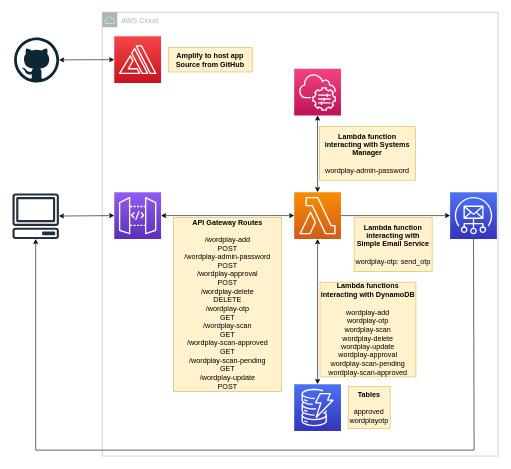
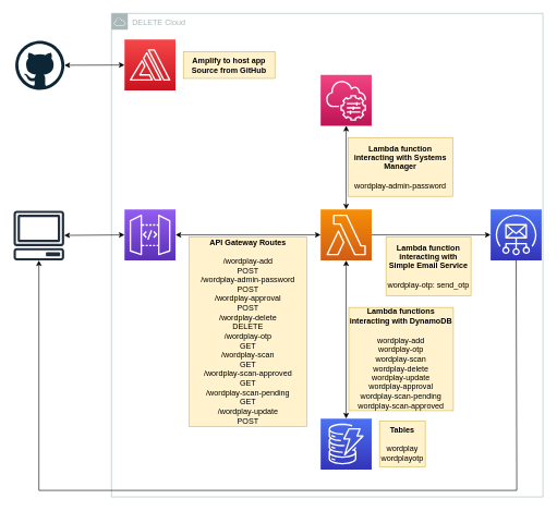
- <mxCell id="2" value="AWS Cloud" style="sketch=0;outlineConnect=0;gradientColor=none;html=1;whiteSpace=wrap;fontSize=12;fontStyle=0;shape=mxgraph.aws4.group;grIcon=mxgraph.aws4.group_aws_cloud;strokeColor=#AAB7B8;fillColor=none;verticalAlign=top;align=left;spacingLeft=30;fontColor=#AAB7B8;dashed=0;" parent="1" vertex="1"><mxGeometry x="170" y="20" width="660" height="740" as="geometry" /></mxCell>
+ <mxCell id="2" value="DELETE Cloud" style="sketch=0;outlineConnect=0;gradientColor=none;html=1;whiteSpace=wrap;fontSize=12;fontStyle=0;shape=mxgraph.aws4.group;grIcon=mxgraph.aws4.group_aws_cloud;strokeColor=#AAB7B8;fillColor=none;verticalAlign=top;align=left;spacingLeft=30;fontColor=#AAB7B8;dashed=0;" parent="1" vertex="1"><mxGeometry x="170" y="20" width="660" height="740" as="geometry" /></mxCell>
- <mxCell id="15" value="&lt;div&gt;&lt;b&gt;Tables&lt;/b&gt;&lt;/div&gt;&lt;div&gt;&lt;b&gt;&lt;br&gt;&lt;/b&gt;&lt;/div&gt;&lt;div&gt;approved&lt;br&gt;&lt;/div&gt;&lt;div&gt;wordplayotp&lt;/div&gt;" style="text;html=1;strokeColor=#d6b656;fillColor=#fff2cc;align=center;verticalAlign=middle;whiteSpace=wrap;rounded=0;" parent="1" vertex="1"><mxGeometry x="580" y="644" width="70" height="70" as="geometry" /></mxCell>
+ <mxCell id="15" value="&lt;div&gt;&lt;b&gt;Tables&lt;/b&gt;&lt;/div&gt;&lt;div&gt;&lt;b&gt;&lt;br&gt;&lt;/b&gt;&lt;/div&gt;&lt;div&gt;wordplay&lt;br&gt;&lt;/div&gt;&lt;div&gt;wordplayotp&lt;/div&gt;" style="text;html=1;strokeColor=#d6b656;fillColor=#fff2cc;align=center;verticalAlign=middle;whiteSpace=wrap;rounded=0;" parent="1" vertex="1"><mxGeometry x="580" y="644" width="70" height="70" as="geometry" /></mxCell>
